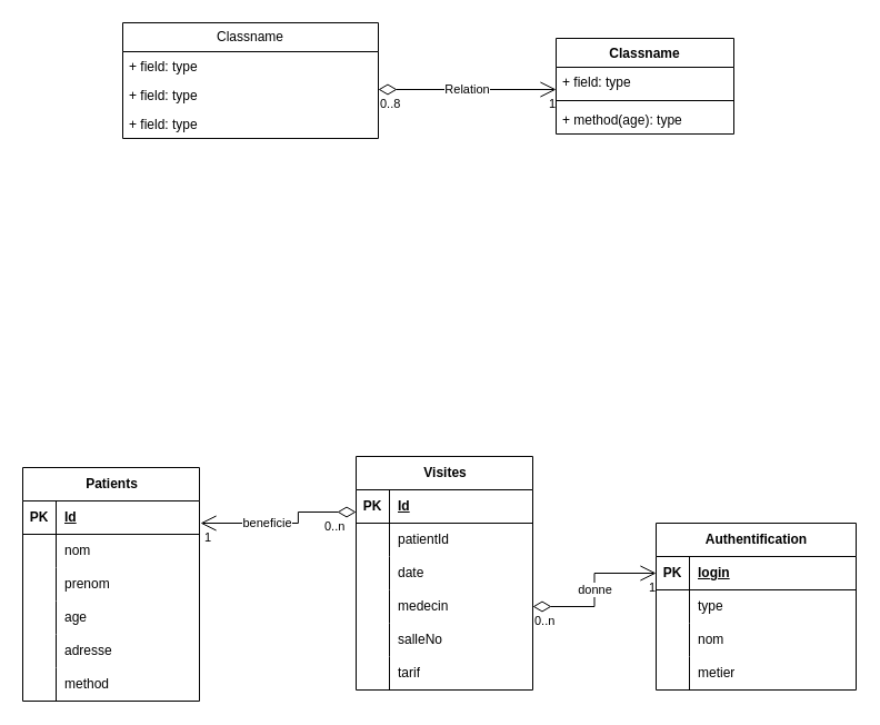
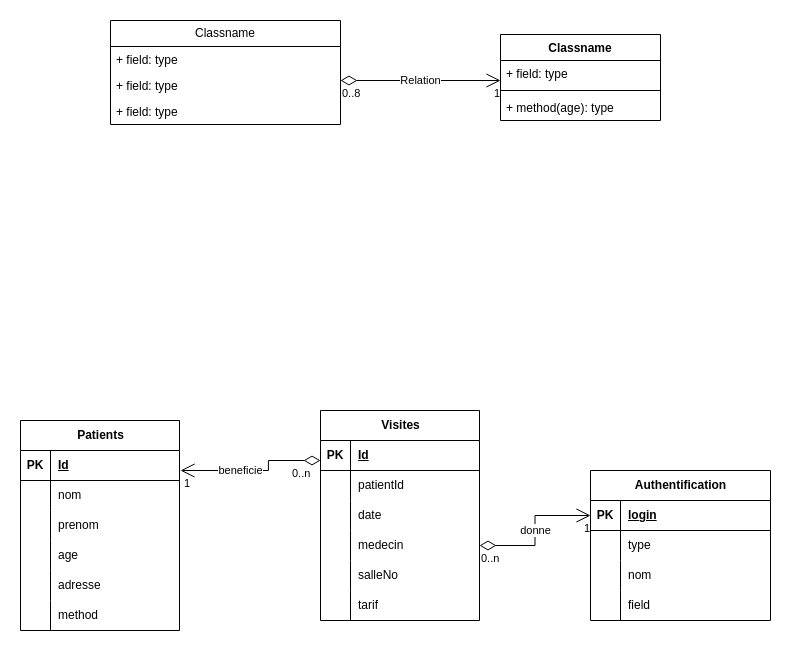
- <mxCell id="25" value="metier" style="shape=partialRectangle;connectable=0;fillColor=none;top=0;left=0;bottom=0;right=0;align=left;spacingLeft=6;overflow=hidden;whiteSpace=wrap;html=1;" vertex="1" parent="23"><mxGeometry x="30" width="150" height="30" as="geometry"><mxRectangle width="150" height="30" as="alternateBounds" /></mxGeometry></mxCell>
+ <mxCell id="25" value="field" style="shape=partialRectangle;connectable=0;fillColor=none;top=0;left=0;bottom=0;right=0;align=left;spacingLeft=6;overflow=hidden;whiteSpace=wrap;html=1;" vertex="1" parent="23"><mxGeometry x="30" width="150" height="30" as="geometry"><mxRectangle width="150" height="30" as="alternateBounds" /></mxGeometry></mxCell>
